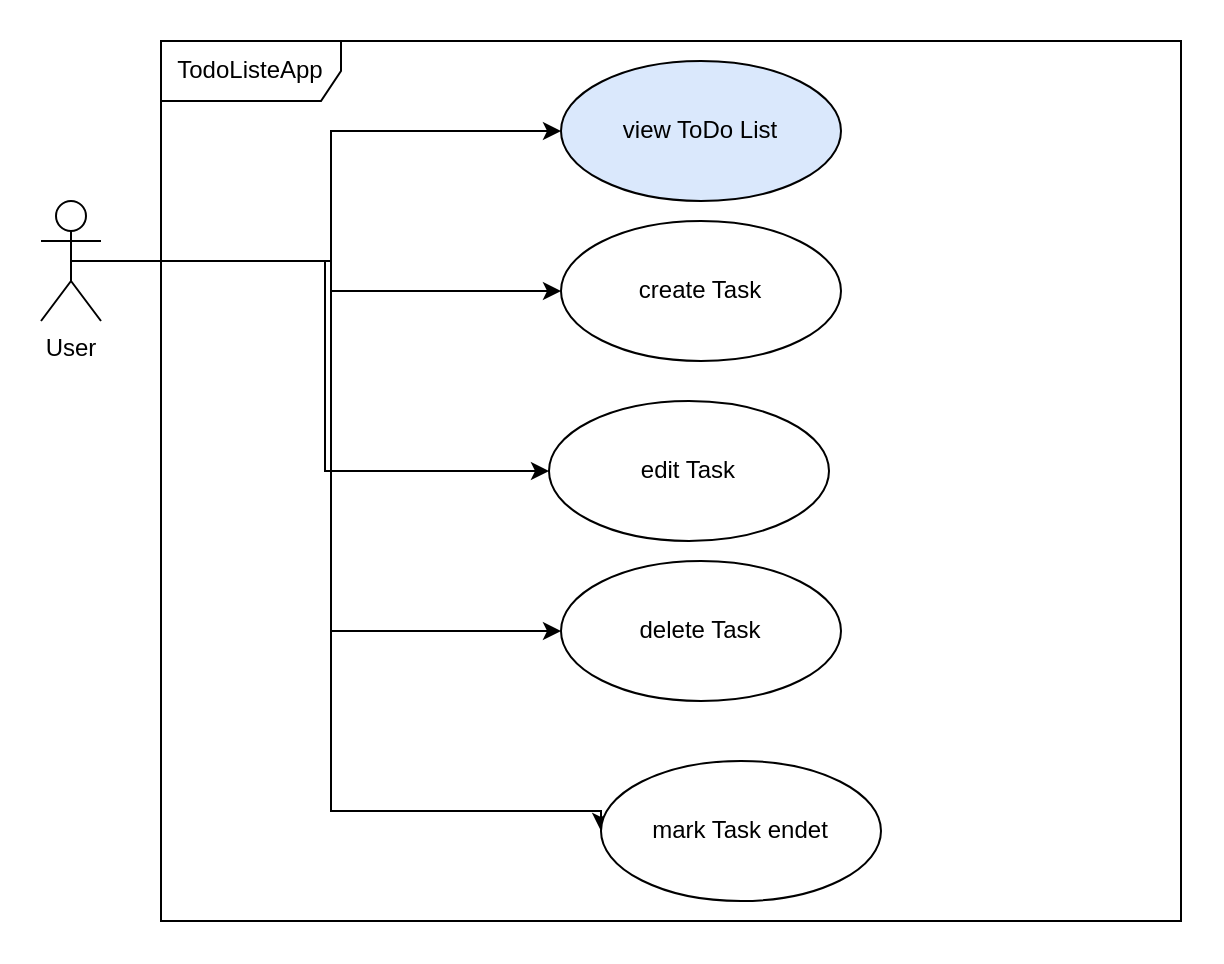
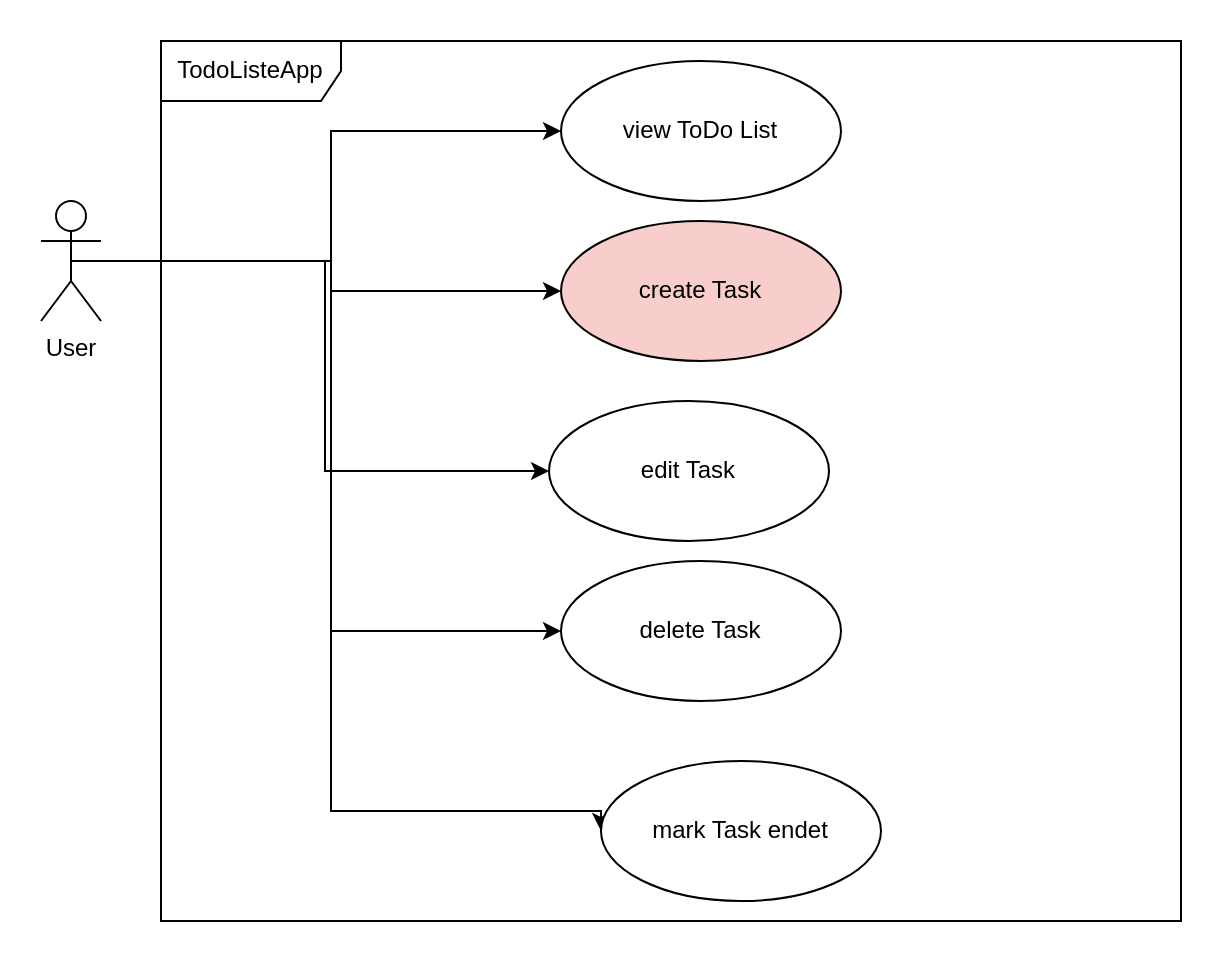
- <mxCell id="9" value="view ToDo List" style="ellipse;whiteSpace=wrap;html=1;fillColor=#dae8fc;" parent="1" vertex="1"><mxGeometry x="280" y="30" width="140" height="70" as="geometry" /></mxCell>
+ <mxCell id="9" value="view ToDo List" style="ellipse;whiteSpace=wrap;html=1;" parent="1" vertex="1"><mxGeometry x="280" y="30" width="140" height="70" as="geometry" /></mxCell>
- <mxCell id="10" value="create Task" style="ellipse;whiteSpace=wrap;html=1;" parent="1" vertex="1"><mxGeometry x="280" y="110" width="140" height="70" as="geometry" /></mxCell>
+ <mxCell id="10" value="create Task" style="ellipse;whiteSpace=wrap;html=1;fillColor=#f8cecc;" parent="1" vertex="1"><mxGeometry x="280" y="110" width="140" height="70" as="geometry" /></mxCell>
